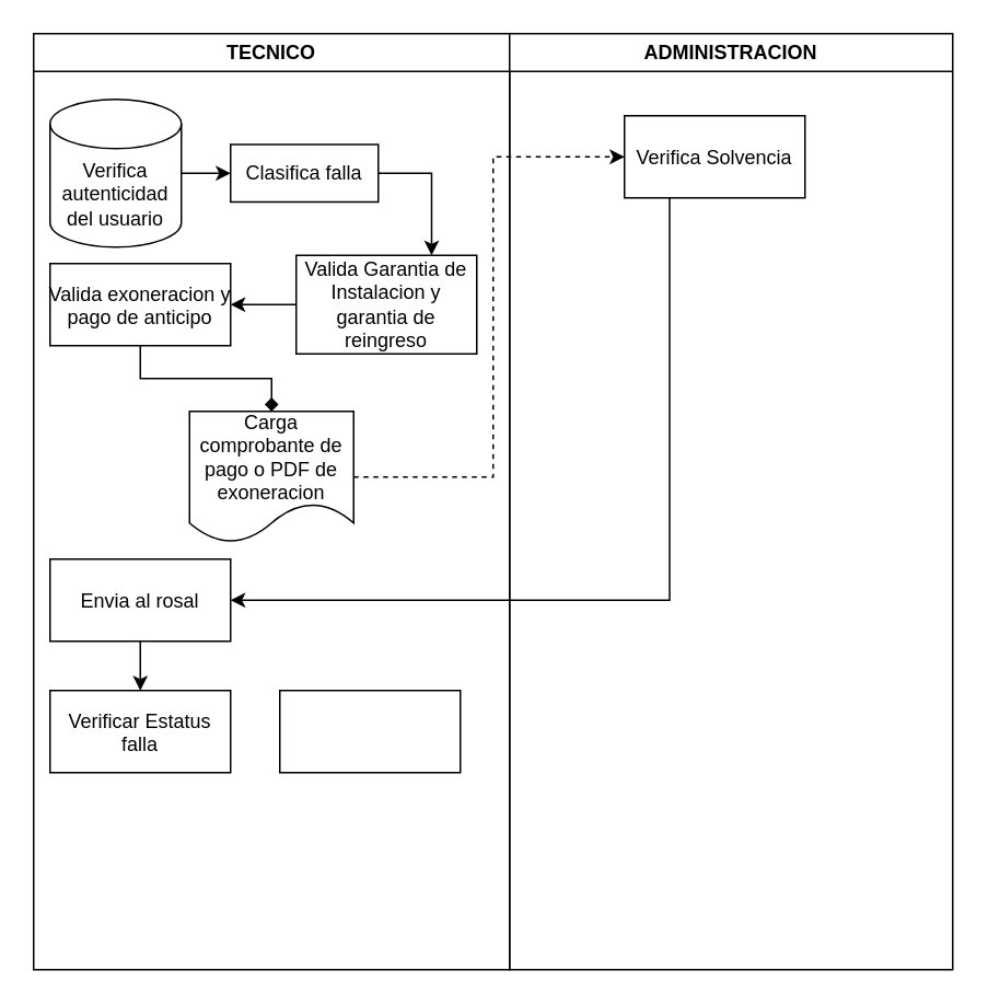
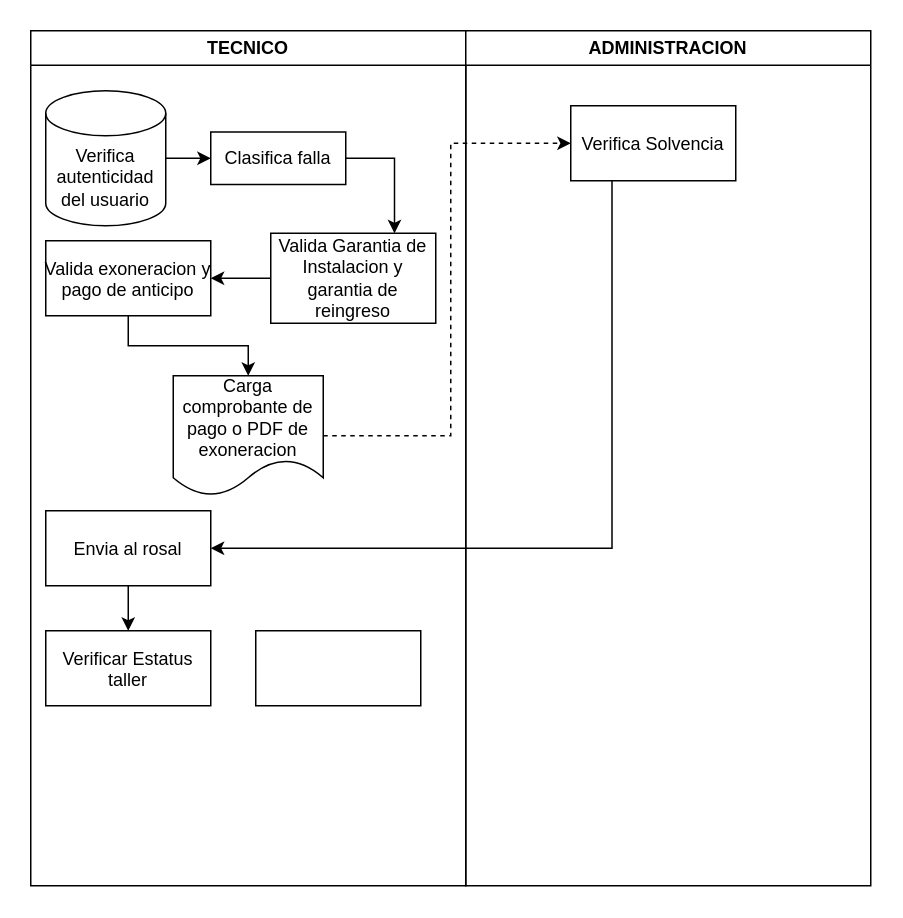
- <mxCell id="9" style="edgeStyle=orthogonalEdgeStyle;rounded=0;orthogonalLoop=1;jettySize=auto;html=1;exitX=0.5;exitY=1;exitDx=0;exitDy=0;entryX=0.5;entryY=0;entryDx=0;entryDy=0;endArrow=diamond;" edge="1" parent="2" source="10" target="11"><mxGeometry relative="1" as="geometry" /></mxCell>
+ <mxCell id="9" style="edgeStyle=orthogonalEdgeStyle;rounded=0;orthogonalLoop=1;jettySize=auto;html=1;exitX=0.5;exitY=1;exitDx=0;exitDy=0;entryX=0.5;entryY=0;entryDx=0;entryDy=0;" edge="1" parent="2" source="10" target="11"><mxGeometry relative="1" as="geometry" /></mxCell>
- <mxCell id="13" value="Verificar Estatus&#10;falla" style="" vertex="1" parent="2"><mxGeometry x="10" y="400" width="110" height="50" as="geometry" /></mxCell>
+ <mxCell id="13" value="Verificar Estatus&#10;taller" style="" vertex="1" parent="2"><mxGeometry x="10" y="400" width="110" height="50" as="geometry" /></mxCell>
